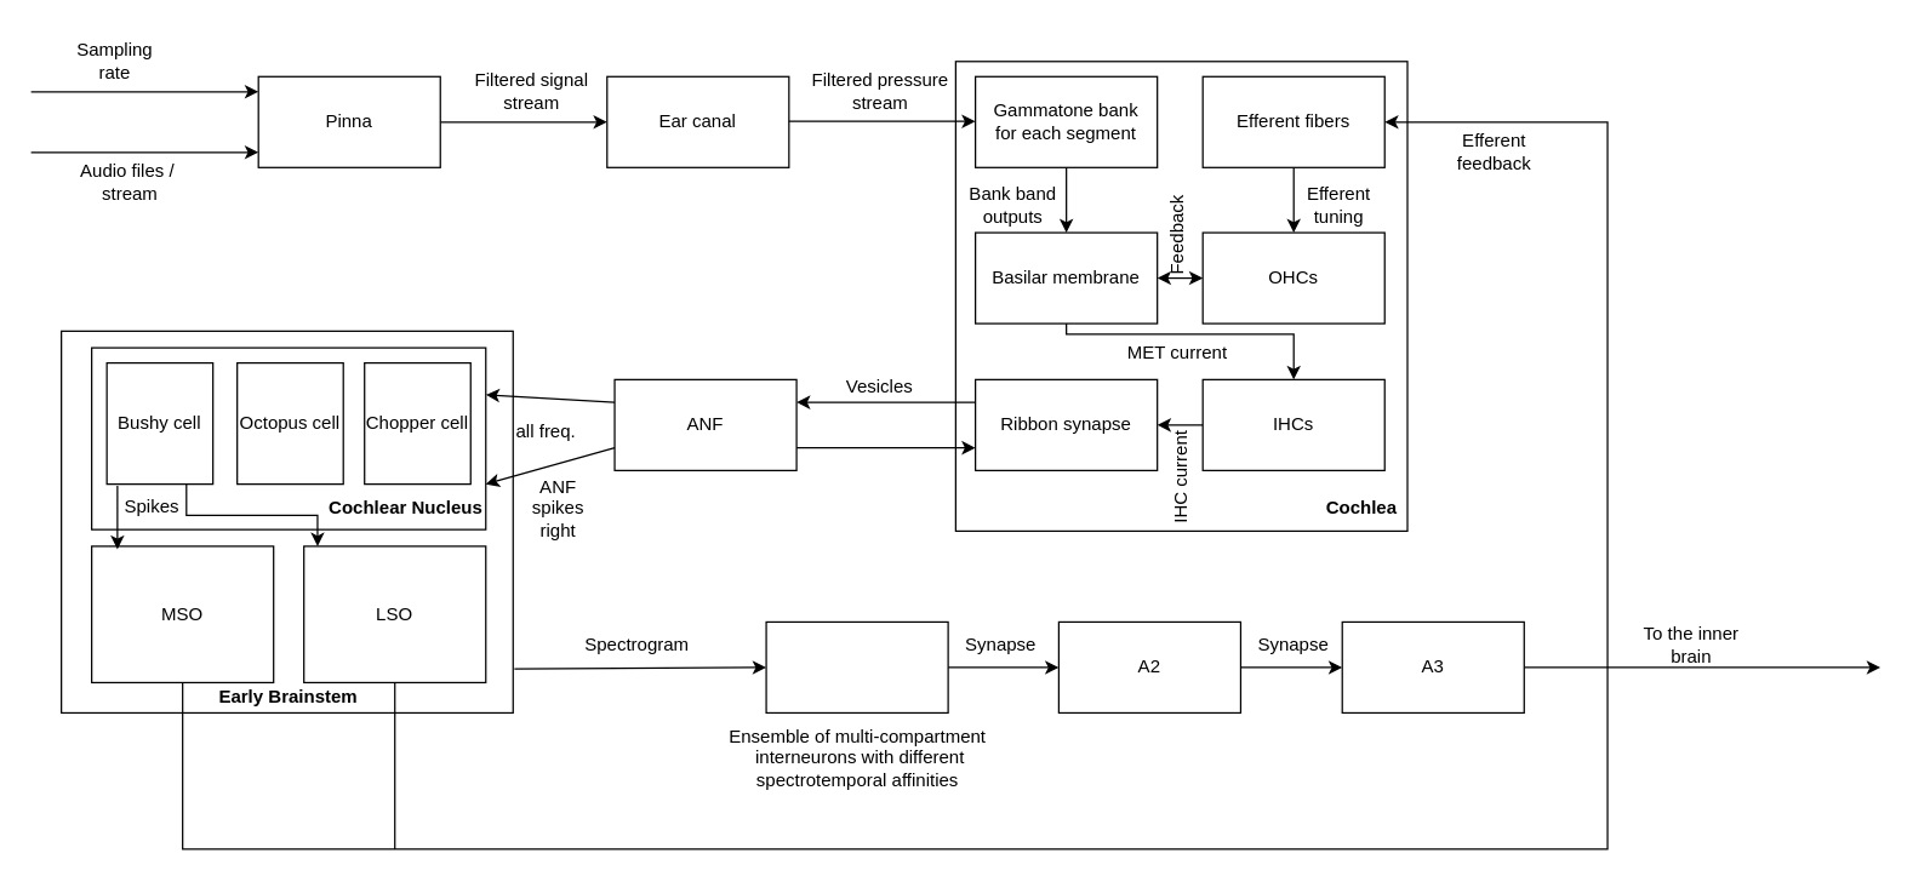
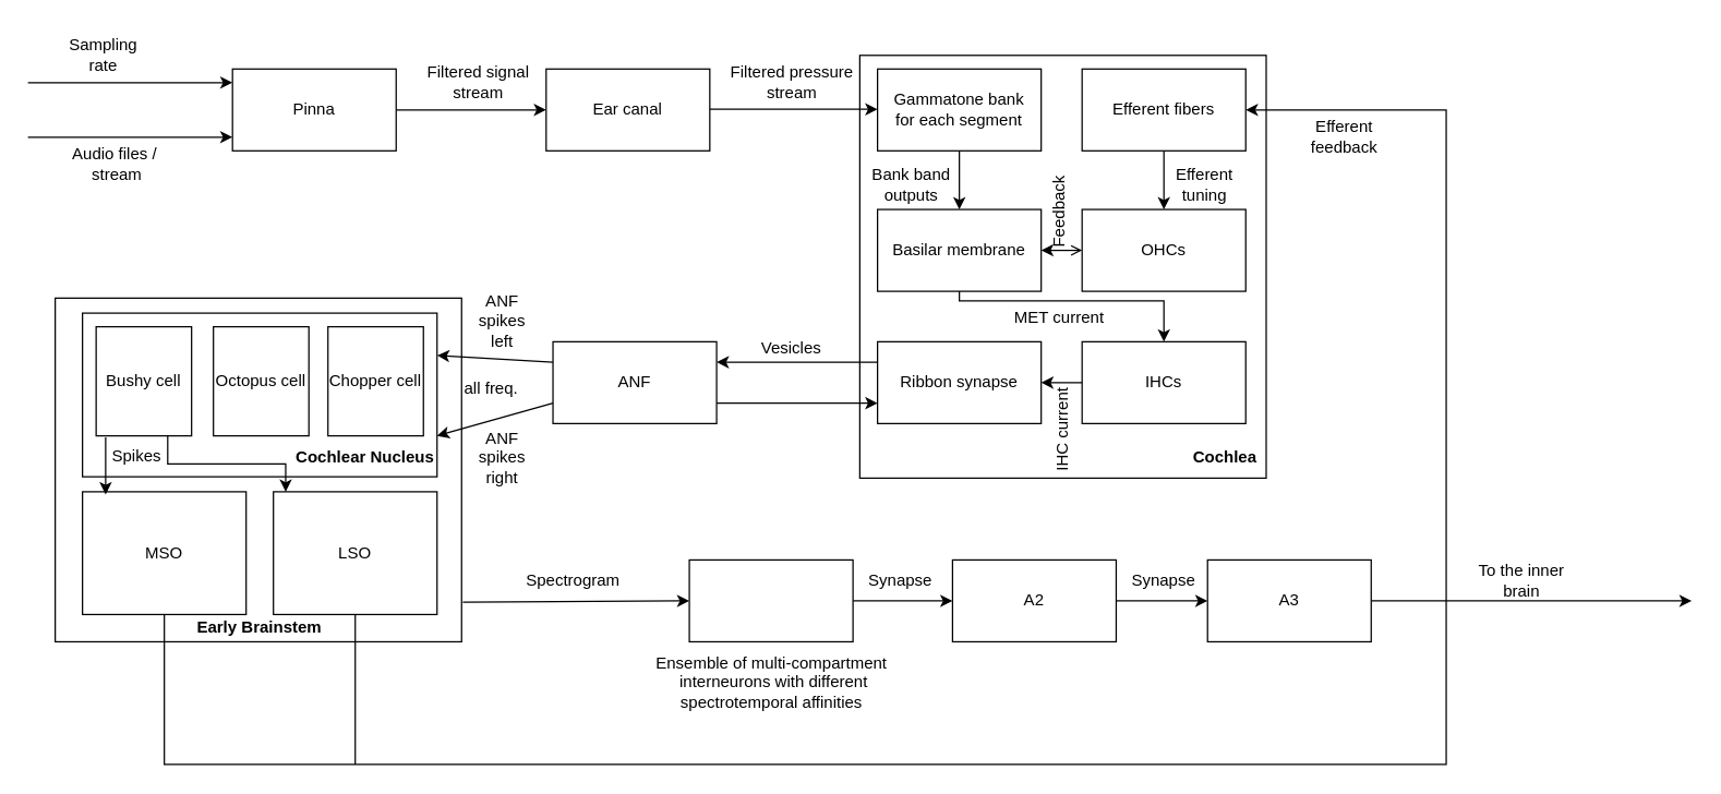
- <mxCell id="51" value="" style="endArrow=classic;startArrow=classic;html=1;rounded=0;entryX=0;entryY=0.5;entryDx=0;entryDy=0;exitX=1;exitY=0.5;exitDx=0;exitDy=0;" edge="1" parent="1" source="17" target="20"><mxGeometry width="50" height="50" relative="1" as="geometry"><mxPoint x="510" y="420" as="sourcePoint" /><mxPoint x="560" y="370" as="targetPoint" /></mxGeometry></mxCell>
+ <mxCell id="51" value="" style="endArrow=open;startArrow=classic;html=1;rounded=0;entryX=0;entryY=0.5;entryDx=0;entryDy=0;exitX=1;exitY=0.5;exitDx=0;exitDy=0;" edge="1" parent="1" source="17" target="20"><mxGeometry width="50" height="50" relative="1" as="geometry"><mxPoint x="510" y="420" as="sourcePoint" /><mxPoint x="560" y="370" as="targetPoint" /></mxGeometry></mxCell>
+ <mxCell id="33" value="ANF&lt;div&gt;spikes&lt;/div&gt;&lt;div&gt;left&lt;/div&gt;" style="text;html=1;align=center;verticalAlign=middle;whiteSpace=wrap;rounded=0;" vertex="1" parent="1"><mxGeometry x="338" y="220" width="60" height="30" as="geometry" /></mxCell>
